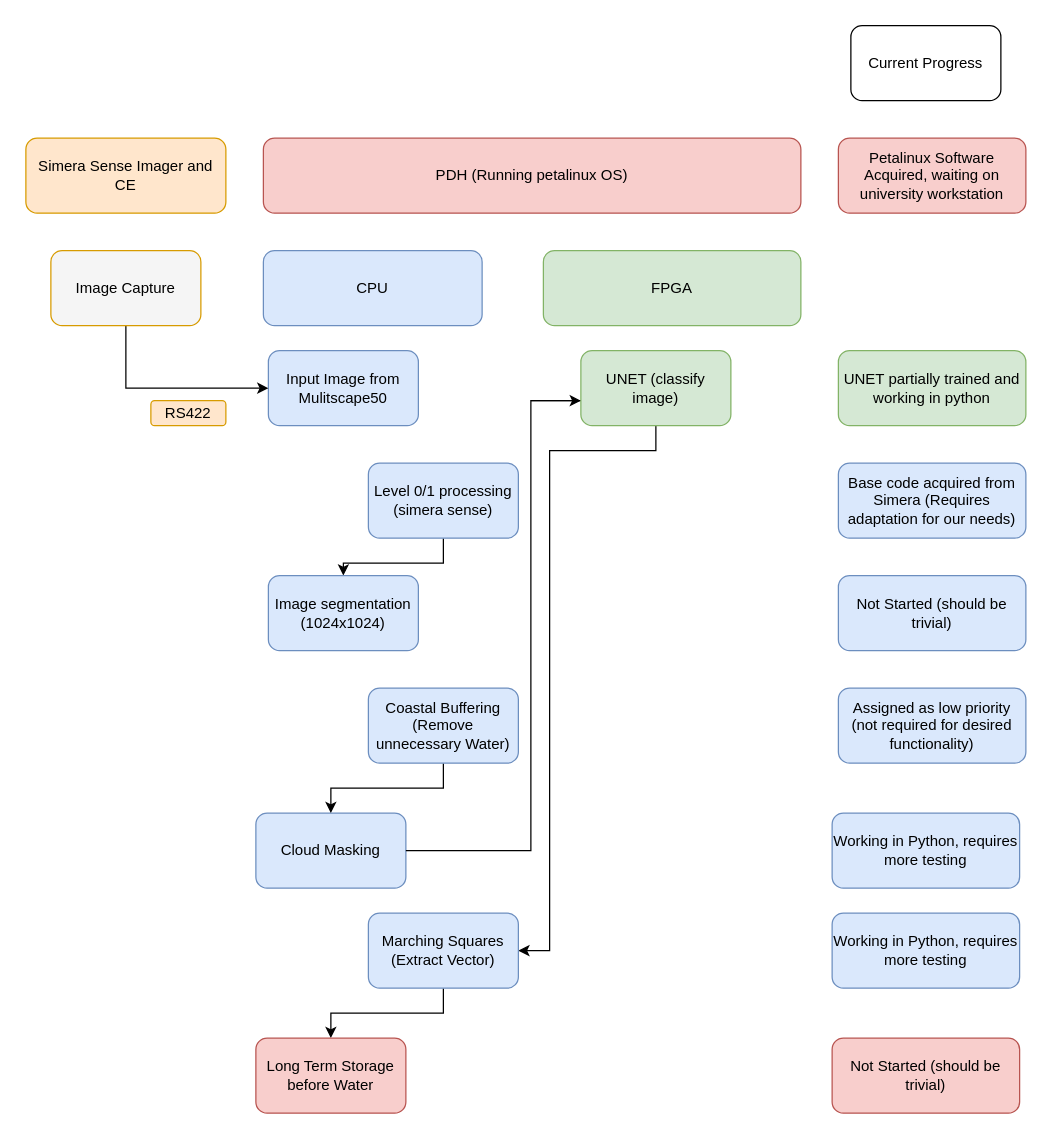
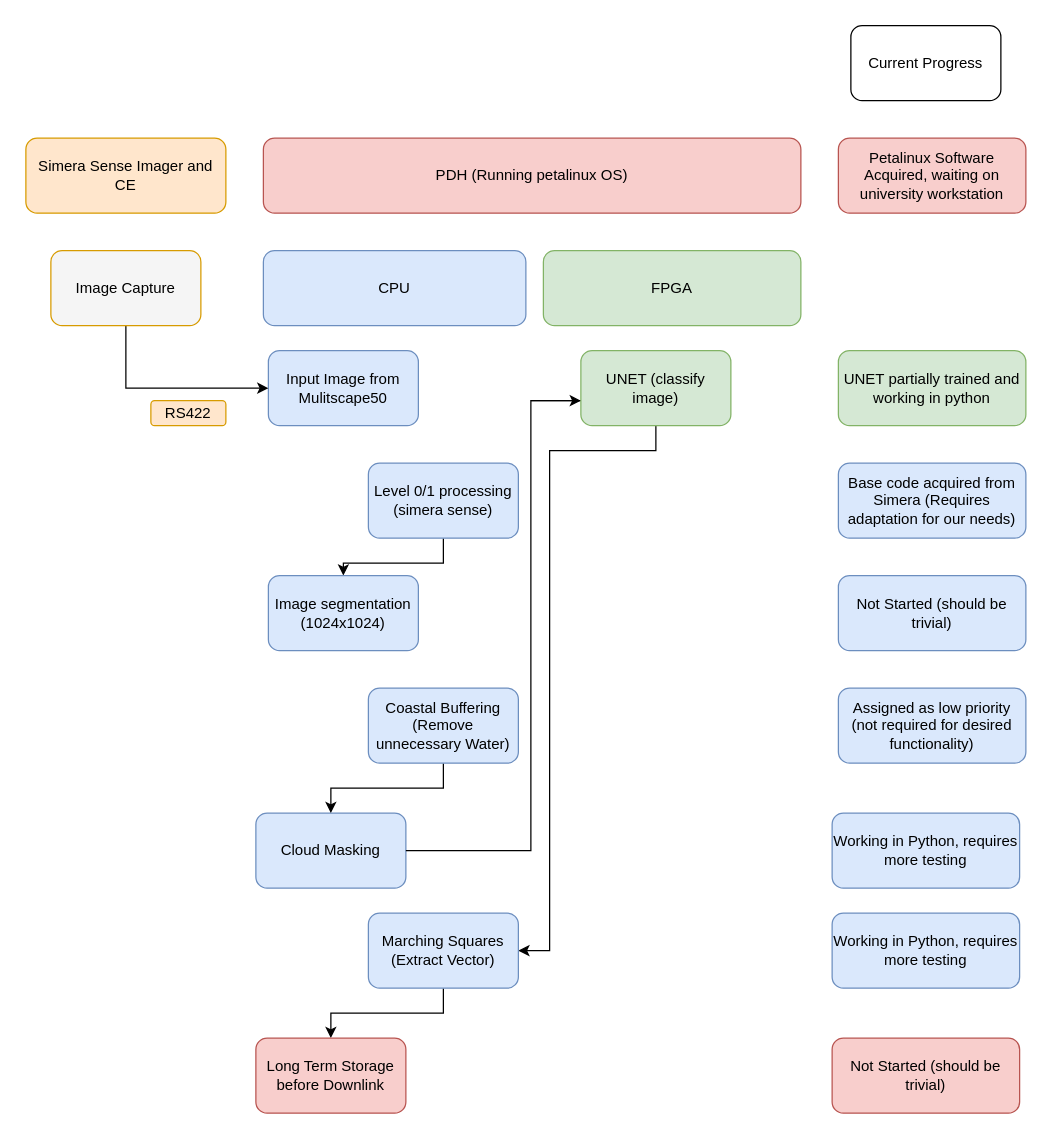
- <mxCell id="2" value="CPU" style="rounded=1;whiteSpace=wrap;html=1;fillColor=#dae8fc;strokeColor=#6c8ebf;" vertex="1" parent="1"><mxGeometry x="210" y="200" width="175" height="60" as="geometry" /></mxCell>
+ <mxCell id="2" value="CPU" style="rounded=1;whiteSpace=wrap;html=1;fillColor=#dae8fc;strokeColor=#6c8ebf;" vertex="1" parent="1"><mxGeometry x="210" y="200" width="210" height="60" as="geometry" /></mxCell>
- <mxCell id="17" value="Long Term Storage before Water" style="rounded=1;whiteSpace=wrap;html=1;fillColor=#f8cecc;strokeColor=#b85450;" vertex="1" parent="1"><mxGeometry x="204" y="830" width="120" height="60" as="geometry" /></mxCell>
+ <mxCell id="17" value="Long Term Storage before Downlink" style="rounded=1;whiteSpace=wrap;html=1;fillColor=#f8cecc;strokeColor=#b85450;" vertex="1" parent="1"><mxGeometry x="204" y="830" width="120" height="60" as="geometry" /></mxCell>
